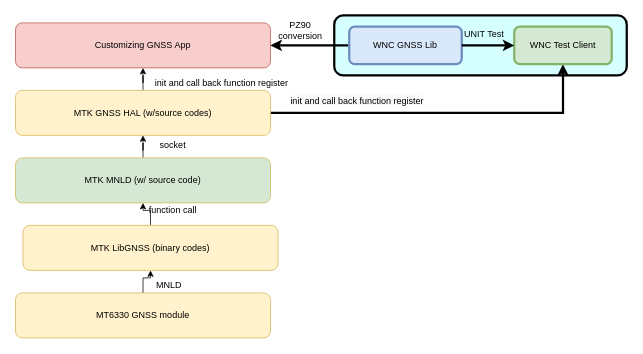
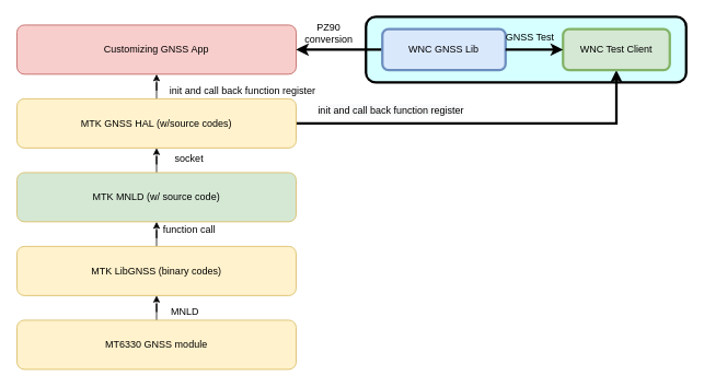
- <mxCell id="23" value="UNIT Test" style="text;html=1;strokeColor=none;fillColor=none;align=center;verticalAlign=middle;whiteSpace=wrap;rounded=0;" vertex="1" parent="1"><mxGeometry x="605" y="35" width="80" height="20" as="geometry" /></mxCell>
+ <mxCell id="23" value="GNSS Test" style="text;html=1;strokeColor=none;fillColor=none;align=center;verticalAlign=middle;whiteSpace=wrap;rounded=0;" vertex="1" parent="1"><mxGeometry x="605" y="35" width="80" height="20" as="geometry" /></mxCell>
- <mxCell id="6" value="MTK LibGNSS (binary codes)" style="rounded=1;whiteSpace=wrap;html=1;fillColor=#fff2cc;strokeColor=#d6b656;" parent="1" vertex="1"><mxGeometry x="30" y="300" width="340" height="60" as="geometry" /></mxCell>
+ <mxCell id="6" value="MTK LibGNSS (binary codes)" style="rounded=1;whiteSpace=wrap;html=1;fillColor=#fff2cc;strokeColor=#d6b656;" parent="1" vertex="1"><mxGeometry x="20" y="300" width="340" height="60" as="geometry" /></mxCell>
